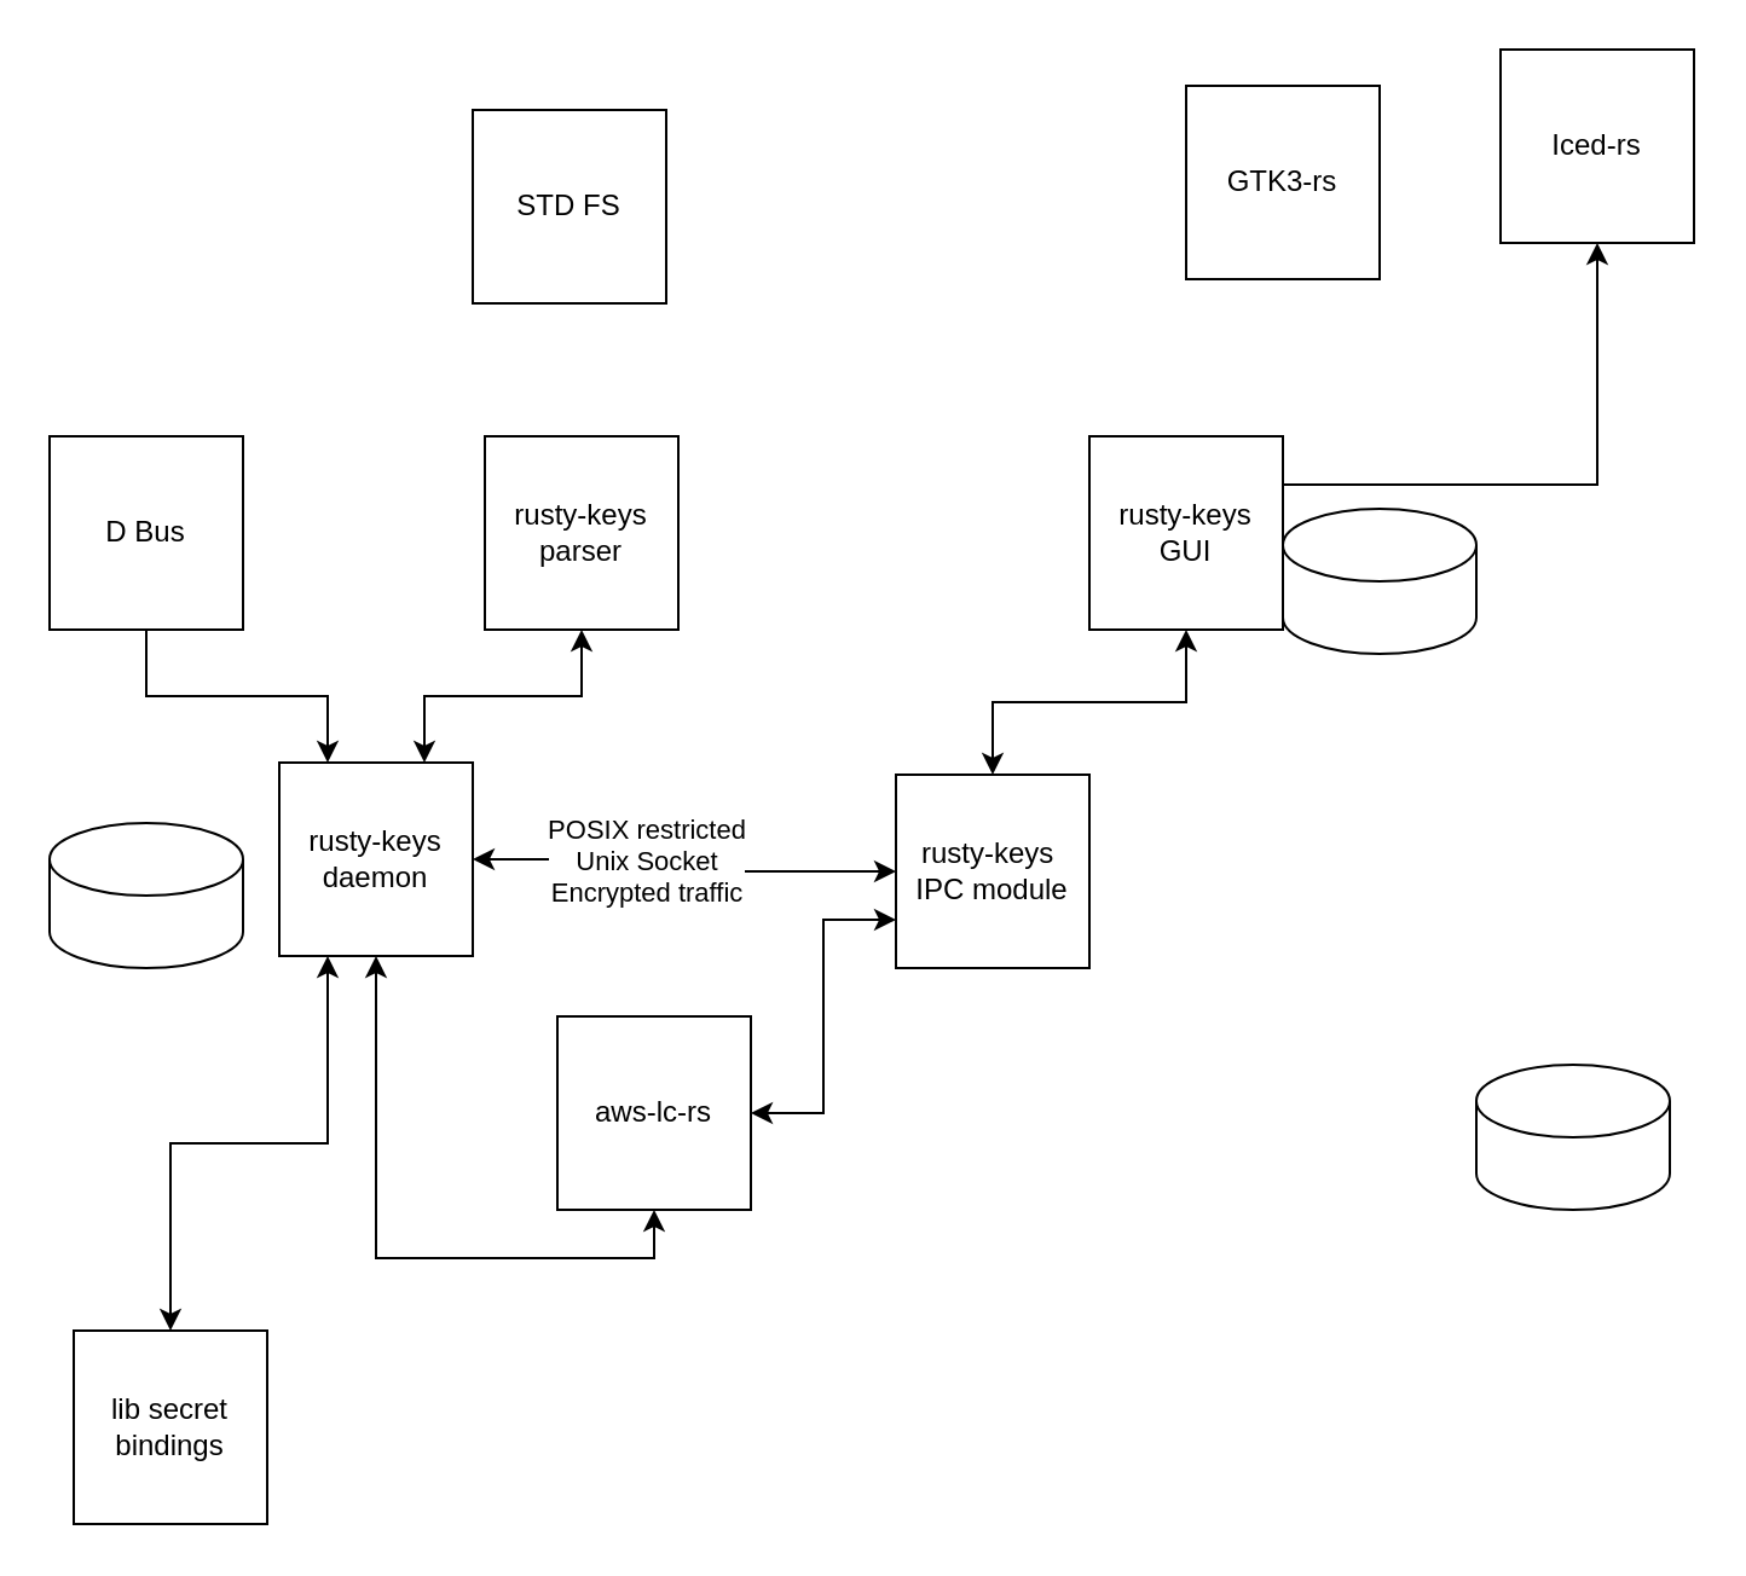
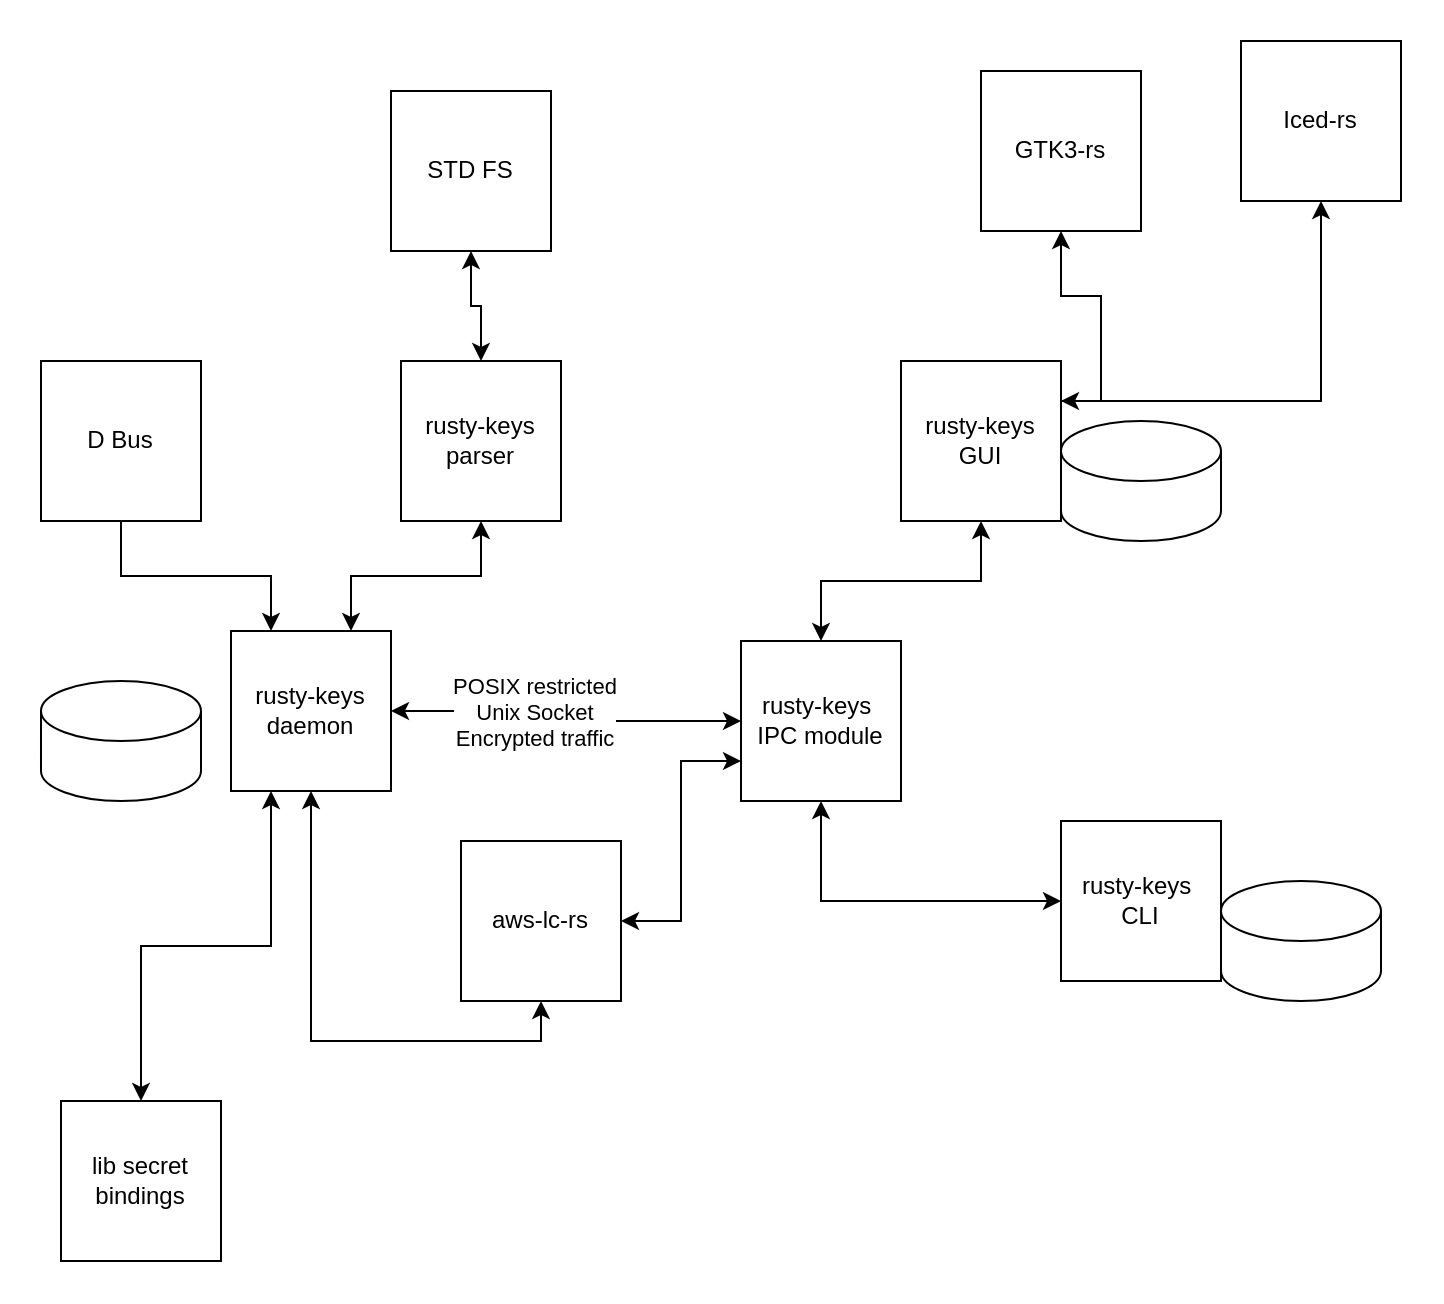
+ <mxCell id="10" style="edgeStyle=orthogonalEdgeStyle;rounded=0;orthogonalLoop=1;jettySize=auto;html=1;exitX=1;exitY=0.25;exitDx=0;exitDy=0;entryX=0.5;entryY=1;entryDx=0;entryDy=0;startArrow=classic;startFill=1;" edge="1" parent="1" source="13" target="16"><mxGeometry relative="1" as="geometry"><mxPoint x="660" y="80" as="targetPoint" /></mxGeometry></mxCell>
+ <mxCell id="3" style="edgeStyle=orthogonalEdgeStyle;rounded=0;orthogonalLoop=1;jettySize=auto;html=1;entryX=0.5;entryY=1;entryDx=0;entryDy=0;startArrow=classic;startFill=1;exitX=0.5;exitY=0;exitDx=0;exitDy=0;" edge="1" parent="1" source="9" target="8"><mxGeometry relative="1" as="geometry"><mxPoint x="240" y="190" as="sourcePoint" /></mxGeometry></mxCell>
+ <mxCell id="14" style="edgeStyle=orthogonalEdgeStyle;rounded=0;orthogonalLoop=1;jettySize=auto;html=1;exitX=0;exitY=0.5;exitDx=0;exitDy=0;entryX=0.5;entryY=1;entryDx=0;entryDy=0;startArrow=classic;startFill=1;" edge="1" parent="1" source="15" target="20"><mxGeometry relative="1" as="geometry" /></mxCell>
+ <mxCell id="15" value="&lt;div&gt;rusty-keys&amp;nbsp;&lt;/div&gt;&lt;div&gt;CLI &lt;/div&gt;" style="whiteSpace=wrap;html=1;aspect=fixed;" vertex="1" parent="1"><mxGeometry x="530" y="410" width="80" height="80" as="geometry" /></mxCell>
